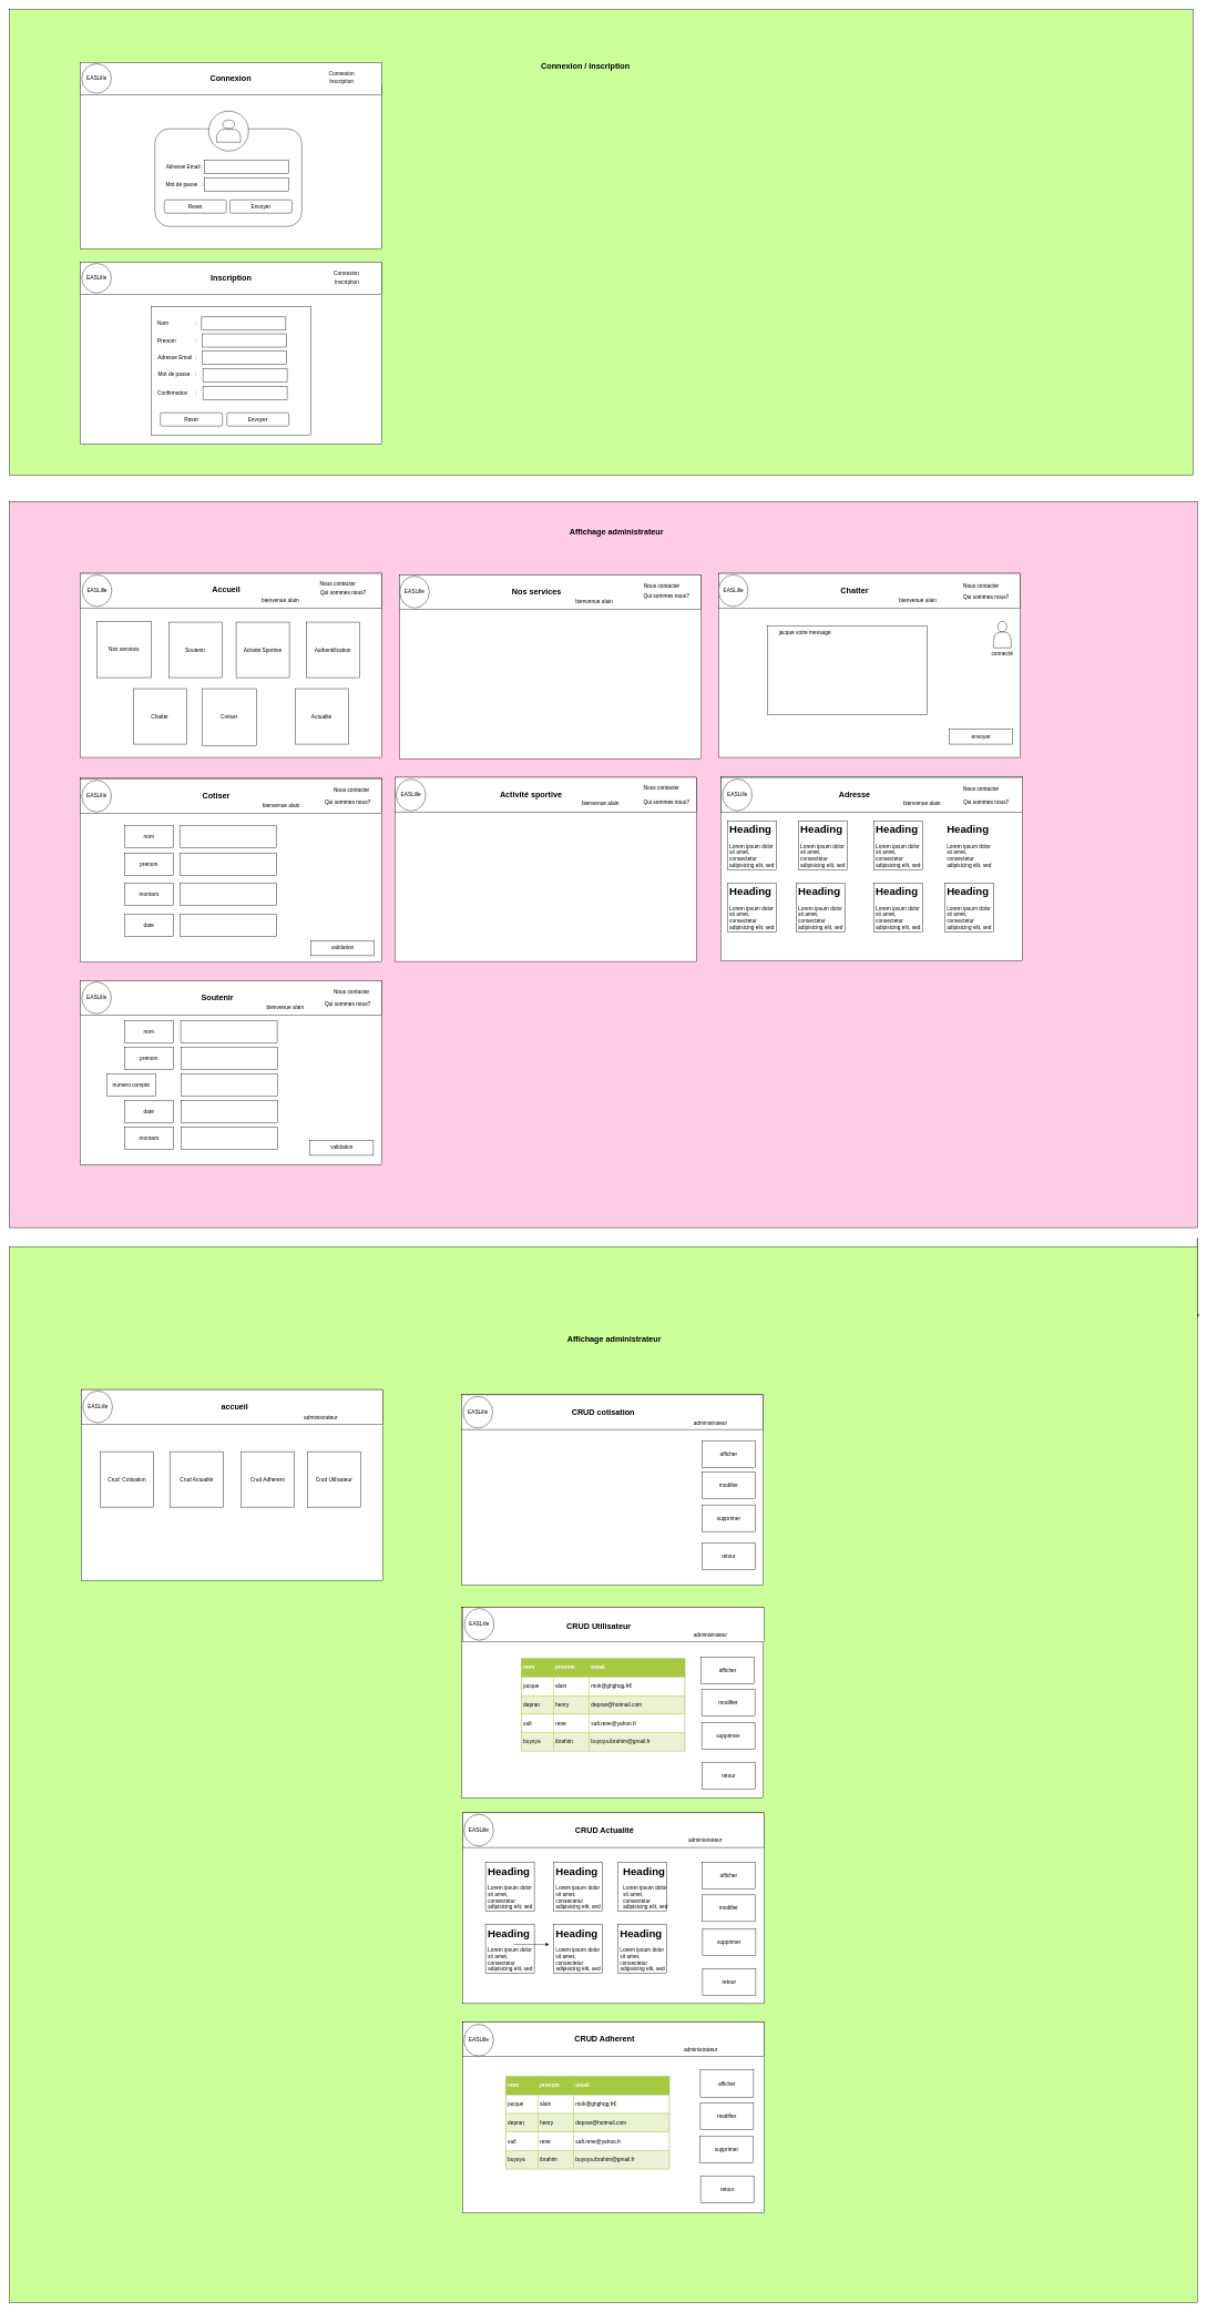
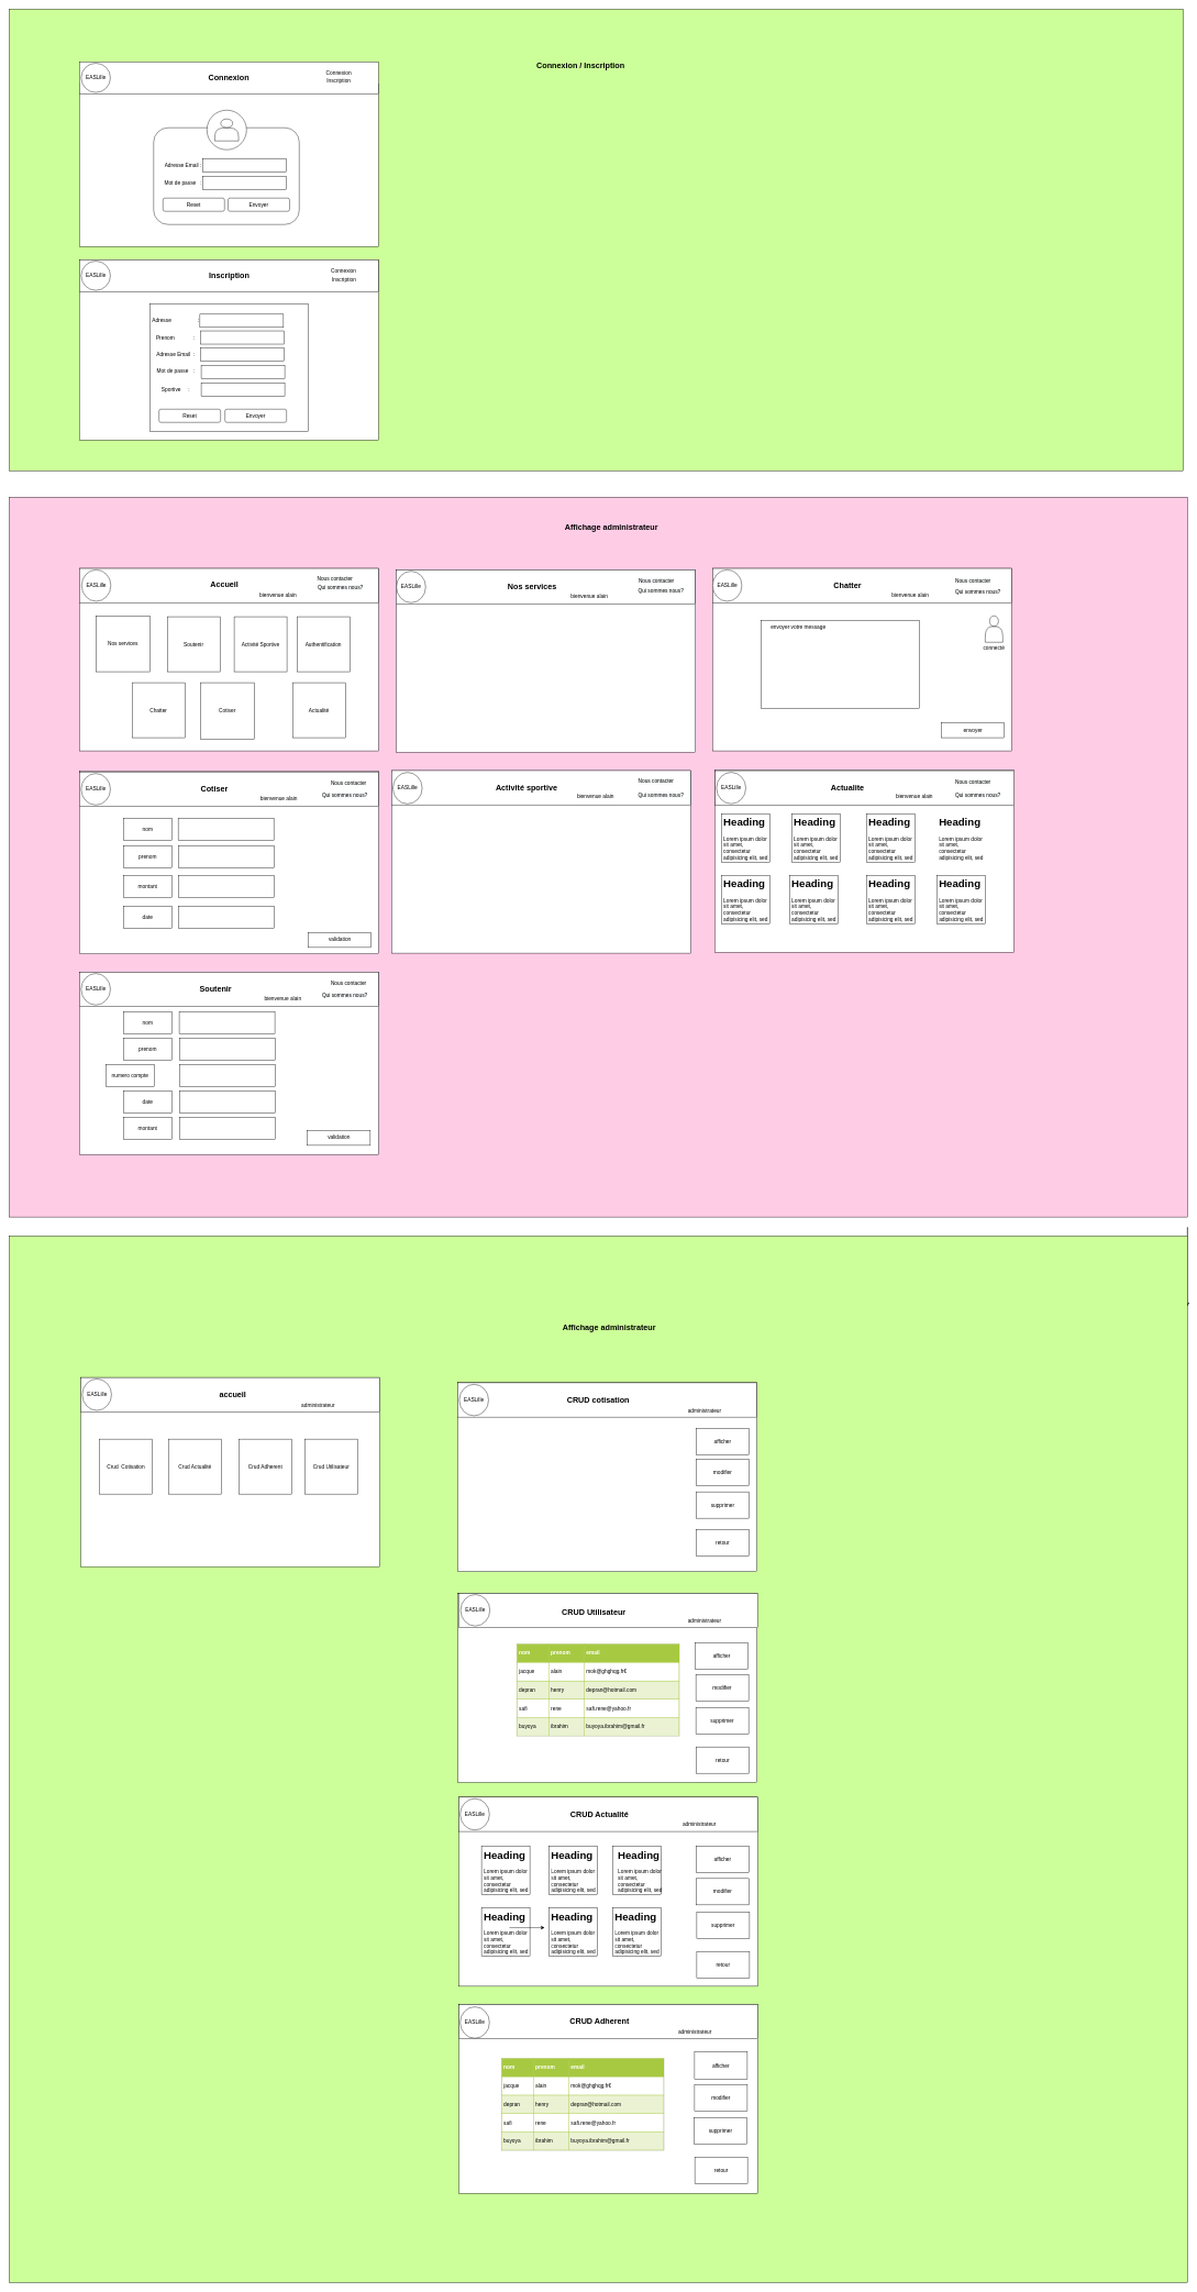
- <mxCell id="81" value="Nom&amp;nbsp; &amp;nbsp; &amp;nbsp; &amp;nbsp; &amp;nbsp; &amp;nbsp; &amp;nbsp; &amp;nbsp; &amp;nbsp; :" style="text;html=1;strokeColor=none;fillColor=none;align=center;verticalAlign=middle;whiteSpace=wrap;rounded=0;" parent="1" vertex="1"><mxGeometry x="337" y="714" width="124" height="30" as="geometry" /></mxCell>
+ <mxCell id="81" value="Adresse&amp;nbsp; &amp;nbsp; &amp;nbsp; &amp;nbsp; &amp;nbsp; &amp;nbsp; &amp;nbsp; &amp;nbsp; &amp;nbsp; :" style="text;html=1;strokeColor=none;fillColor=none;align=center;verticalAlign=middle;whiteSpace=wrap;rounded=0;" parent="1" vertex="1"><mxGeometry x="337" y="714" width="124" height="30" as="geometry" /></mxCell>
- <mxCell id="85" value="Confirmation&amp;nbsp;&amp;nbsp;&amp;nbsp;&amp;nbsp; :" style="text;html=1;strokeColor=none;fillColor=none;align=center;verticalAlign=middle;whiteSpace=wrap;rounded=0;" parent="1" vertex="1"><mxGeometry x="337" y="870" width="124" height="30" as="geometry" /></mxCell>
+ <mxCell id="85" value="Sportive&amp;nbsp;&amp;nbsp;&amp;nbsp;&amp;nbsp; :" style="text;html=1;strokeColor=none;fillColor=none;align=center;verticalAlign=middle;whiteSpace=wrap;rounded=0;" parent="1" vertex="1"><mxGeometry x="337" y="870" width="124" height="30" as="geometry" /></mxCell>
- <mxCell id="188" value="jacque votre message" style="text;html=1;strokeColor=none;fillColor=none;align=center;verticalAlign=middle;whiteSpace=wrap;rounded=0;" parent="1" vertex="1"><mxGeometry x="1730" y="1410" width="170" height="30" as="geometry" /></mxCell>
+ <mxCell id="188" value="envoyer votre message" style="text;html=1;strokeColor=none;fillColor=none;align=center;verticalAlign=middle;whiteSpace=wrap;rounded=0;" parent="1" vertex="1"><mxGeometry x="1730" y="1410" width="170" height="30" as="geometry" /></mxCell>
- <mxCell id="17" value="Authentification" style="whiteSpace=wrap;html=1;aspect=fixed;" parent="1" vertex="1"><mxGeometry x="690" y="1402" width="120" height="125" as="geometry" /></mxCell>
+ <mxCell id="17" value="Authentification" style="whiteSpace=wrap;html=1;aspect=fixed;" parent="1" vertex="1"><mxGeometry x="675" y="1402" width="120" height="125" as="geometry" /></mxCell>
- <mxCell id="47" value="&lt;h2&gt;Adresse&lt;/h2&gt;" style="text;html=1;strokeColor=none;fillColor=none;align=center;verticalAlign=middle;whiteSpace=wrap;rounded=0;" parent="1" vertex="1"><mxGeometry x="1686.5" y="1763.25" width="480" height="55" as="geometry" /></mxCell>
+ <mxCell id="47" value="&lt;h2&gt;Actualite&lt;/h2&gt;" style="text;html=1;strokeColor=none;fillColor=none;align=center;verticalAlign=middle;whiteSpace=wrap;rounded=0;" parent="1" vertex="1"><mxGeometry x="1686.5" y="1763.25" width="480" height="55" as="geometry" /></mxCell>
